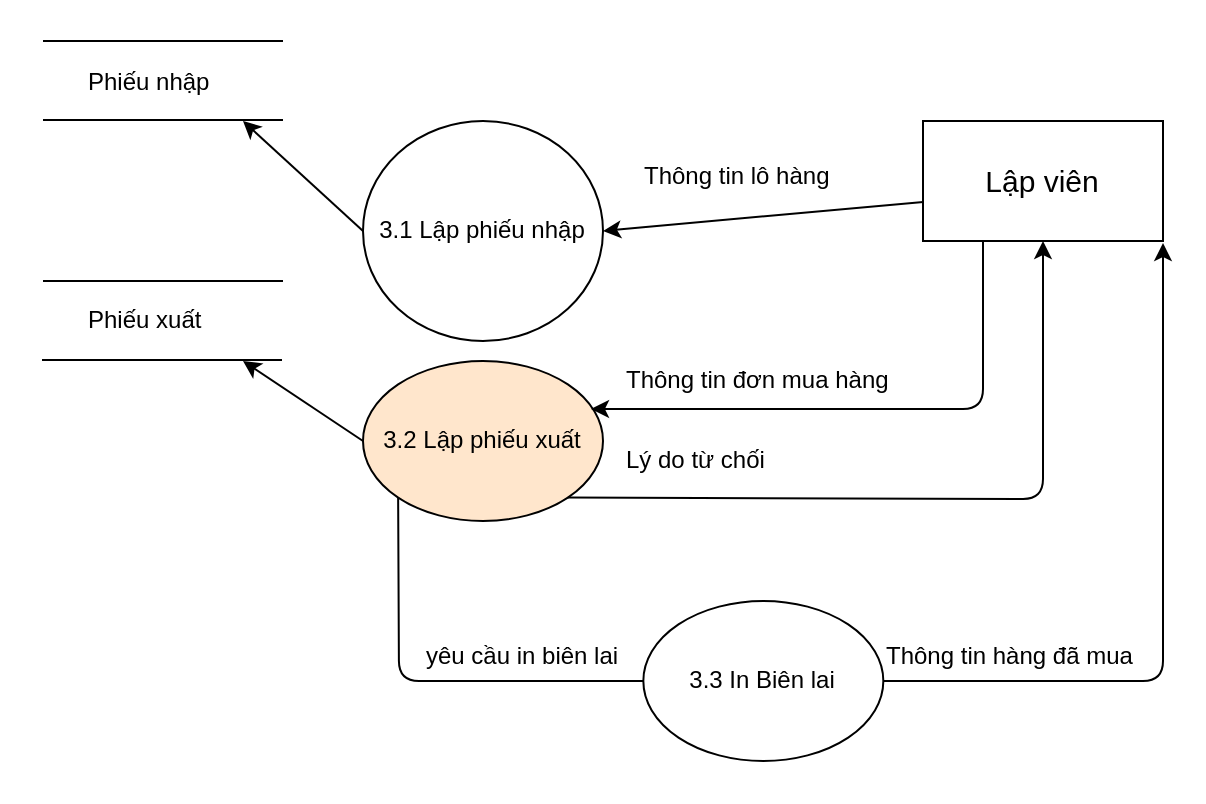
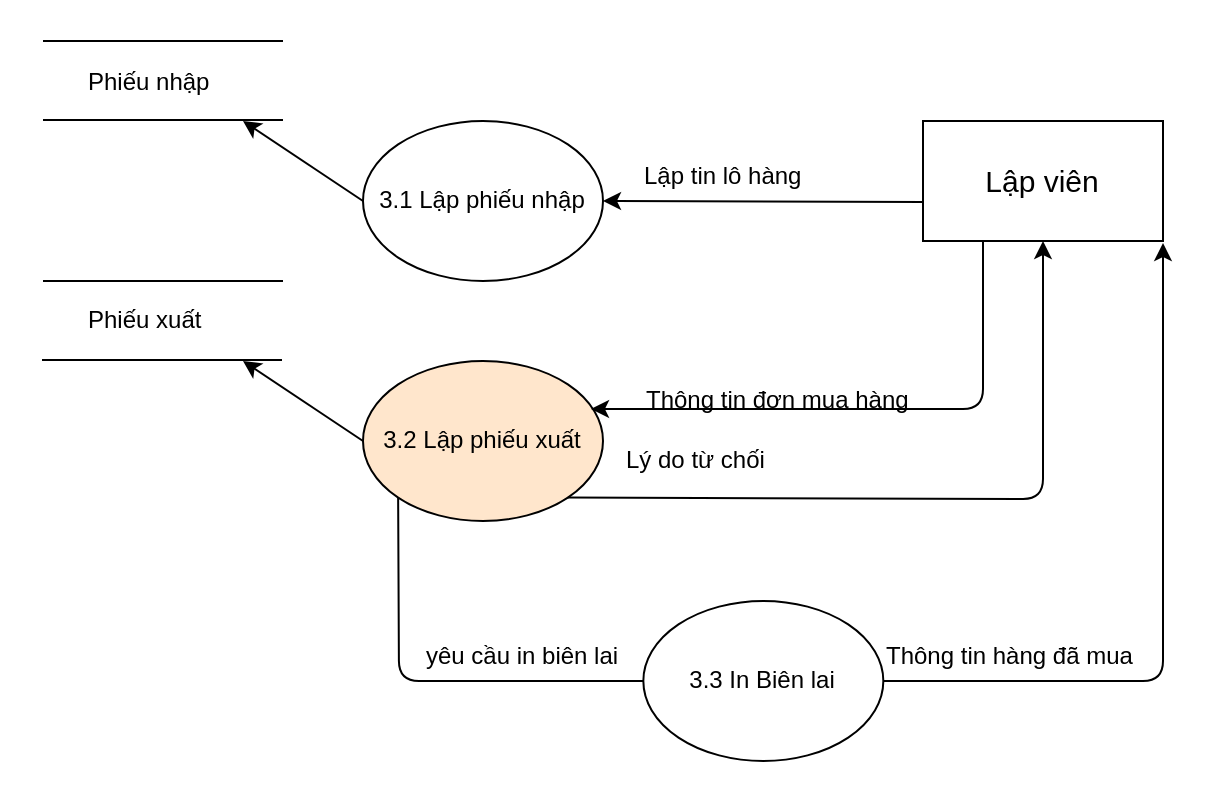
- <mxCell id="16" value="Thông tin lô hàng" style="text;html=1;resizable=0;points=[];autosize=1;align=left;verticalAlign=top;spacingTop=-4;" parent="1" vertex="1"><mxGeometry x="320" y="78" width="110" height="20" as="geometry" /></mxCell>
+ <mxCell id="16" value="Lập tin lô hàng" style="text;html=1;resizable=0;points=[];autosize=1;align=left;verticalAlign=top;spacingTop=-4;" parent="1" vertex="1"><mxGeometry x="320" y="78" width="110" height="20" as="geometry" /></mxCell>
- <mxCell id="3" value="3.1 Lập phiếu nhập" style="ellipse;whiteSpace=wrap;html=1;" parent="1" vertex="1"><mxGeometry x="181" y="60" width="120" height="110" as="geometry" /></mxCell>
+ <mxCell id="3" value="3.1 Lập phiếu nhập" style="ellipse;whiteSpace=wrap;html=1;" parent="1" vertex="1"><mxGeometry x="181" y="60" width="120" height="80" as="geometry" /></mxCell>
- <mxCell id="18" value="Thông tin đơn mua hàng" style="text;html=1;resizable=0;points=[];autosize=1;align=left;verticalAlign=top;spacingTop=-4;" parent="1" vertex="1"><mxGeometry x="311" y="180" width="150" height="20" as="geometry" /></mxCell>
+ <mxCell id="18" value="Thông tin đơn mua hàng" style="text;html=1;resizable=0;points=[];autosize=1;align=left;verticalAlign=top;spacingTop=-4;" parent="1" vertex="1"><mxGeometry x="321" y="190" width="150" height="20" as="geometry" /></mxCell>
